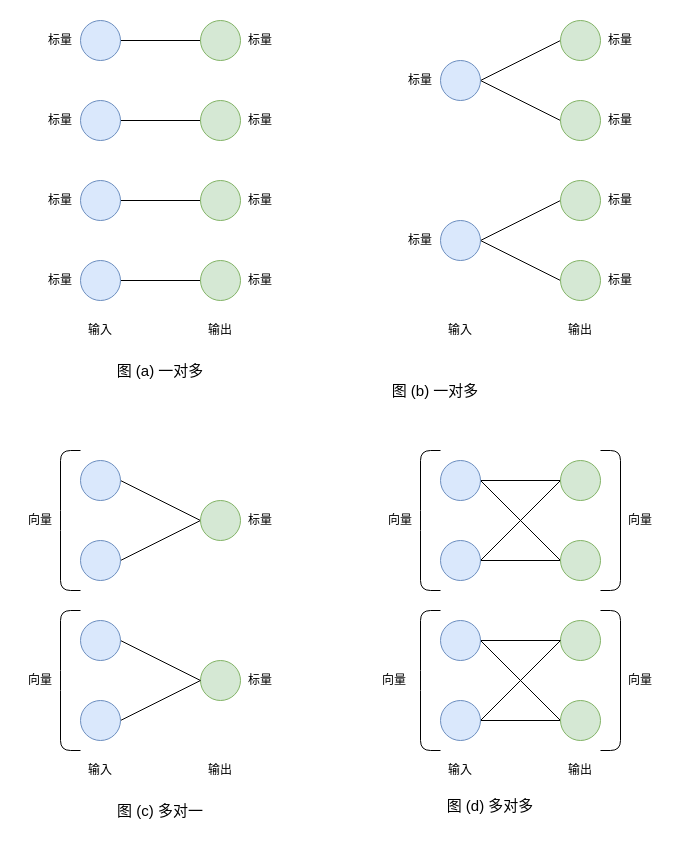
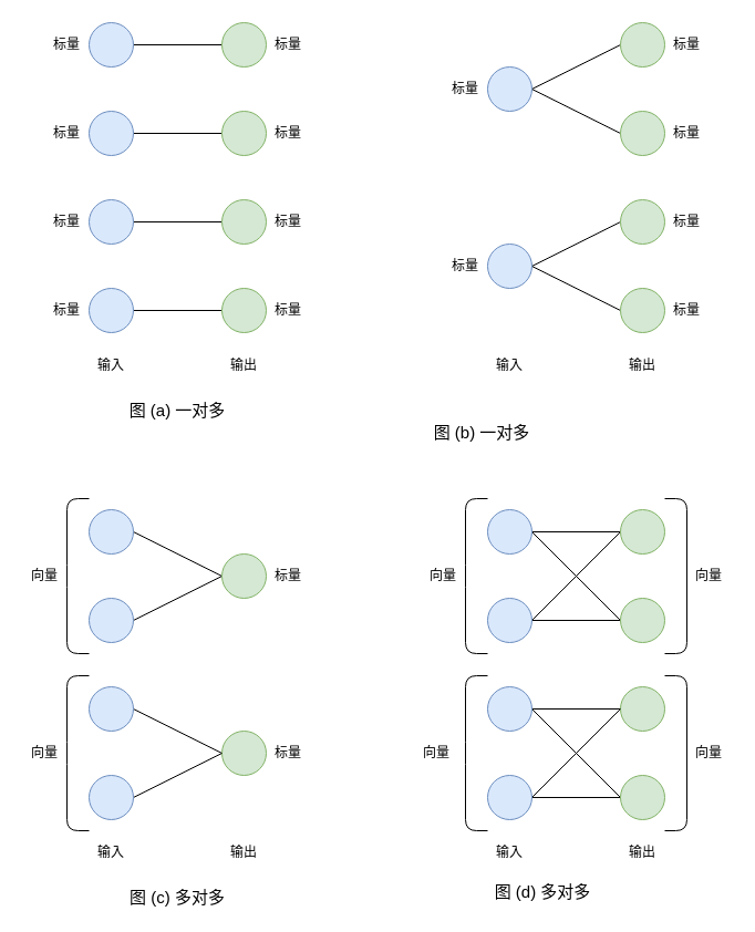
- <mxCell id="52" value="&lt;font style=&quot;font-size: 15px&quot;&gt;图 (c) 多对一&lt;/font&gt;" style="text;html=1;strokeColor=none;fillColor=none;align=center;verticalAlign=middle;whiteSpace=wrap;rounded=0;" vertex="1" parent="1"><mxGeometry x="80" y="800" width="160" height="20" as="geometry" /></mxCell>
+ <mxCell id="52" value="&lt;font style=&quot;font-size: 15px&quot;&gt;图 (c) 多对多&lt;/font&gt;" style="text;html=1;strokeColor=none;fillColor=none;align=center;verticalAlign=middle;whiteSpace=wrap;rounded=0;" vertex="1" parent="1"><mxGeometry x="80" y="800" width="160" height="20" as="geometry" /></mxCell>
